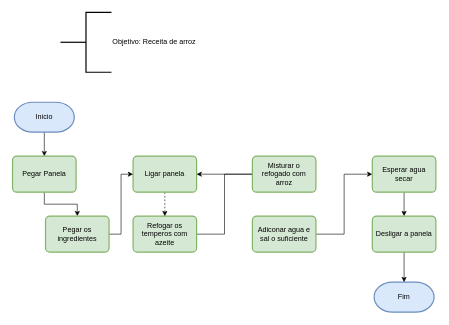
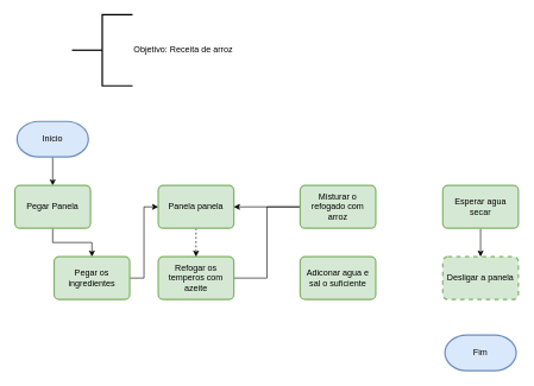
- <mxCell id="11" value="Ligar panela" style="rounded=1;whiteSpace=wrap;html=1;absoluteArcSize=1;arcSize=14;strokeWidth=2;fillColor=#d5e8d4;strokeColor=#82b366;" vertex="1" parent="1"><mxGeometry x="221" y="260" width="106" height="60" as="geometry" /></mxCell>
+ <mxCell id="11" value="Panela panela" style="rounded=1;whiteSpace=wrap;html=1;absoluteArcSize=1;arcSize=14;strokeWidth=2;fillColor=#d5e8d4;strokeColor=#82b366;" vertex="1" parent="1"><mxGeometry x="221" y="260" width="106" height="60" as="geometry" /></mxCell>
- <mxCell id="16" style="edgeStyle=orthogonalEdgeStyle;rounded=0;orthogonalLoop=1;jettySize=auto;html=1;entryX=0;entryY=0.5;entryDx=0;entryDy=0;" edge="1" parent="1" source="17" target="19"><mxGeometry relative="1" as="geometry" /></mxCell>
- <mxCell id="21" value="Desligar a panela" style="rounded=1;whiteSpace=wrap;html=1;absoluteArcSize=1;arcSize=14;strokeWidth=2;fillColor=#d5e8d4;strokeColor=#82b366;" vertex="1" parent="1"><mxGeometry x="620" y="360" width="106" height="60" as="geometry" /></mxCell>
+ <mxCell id="21" value="Desligar a panela" style="rounded=1;whiteSpace=wrap;html=1;absoluteArcSize=1;arcSize=14;strokeWidth=2;fillColor=#d5e8d4;strokeColor=#82b366;dashed=1;" vertex="1" parent="1"><mxGeometry x="620" y="360" width="106" height="60" as="geometry" /></mxCell>
- <mxCell id="20" value="" style="edgeStyle=orthogonalEdgeStyle;rounded=0;orthogonalLoop=1;jettySize=auto;html=1;" edge="1" parent="1" source="21" target="5"><mxGeometry relative="1" as="geometry" /></mxCell>
